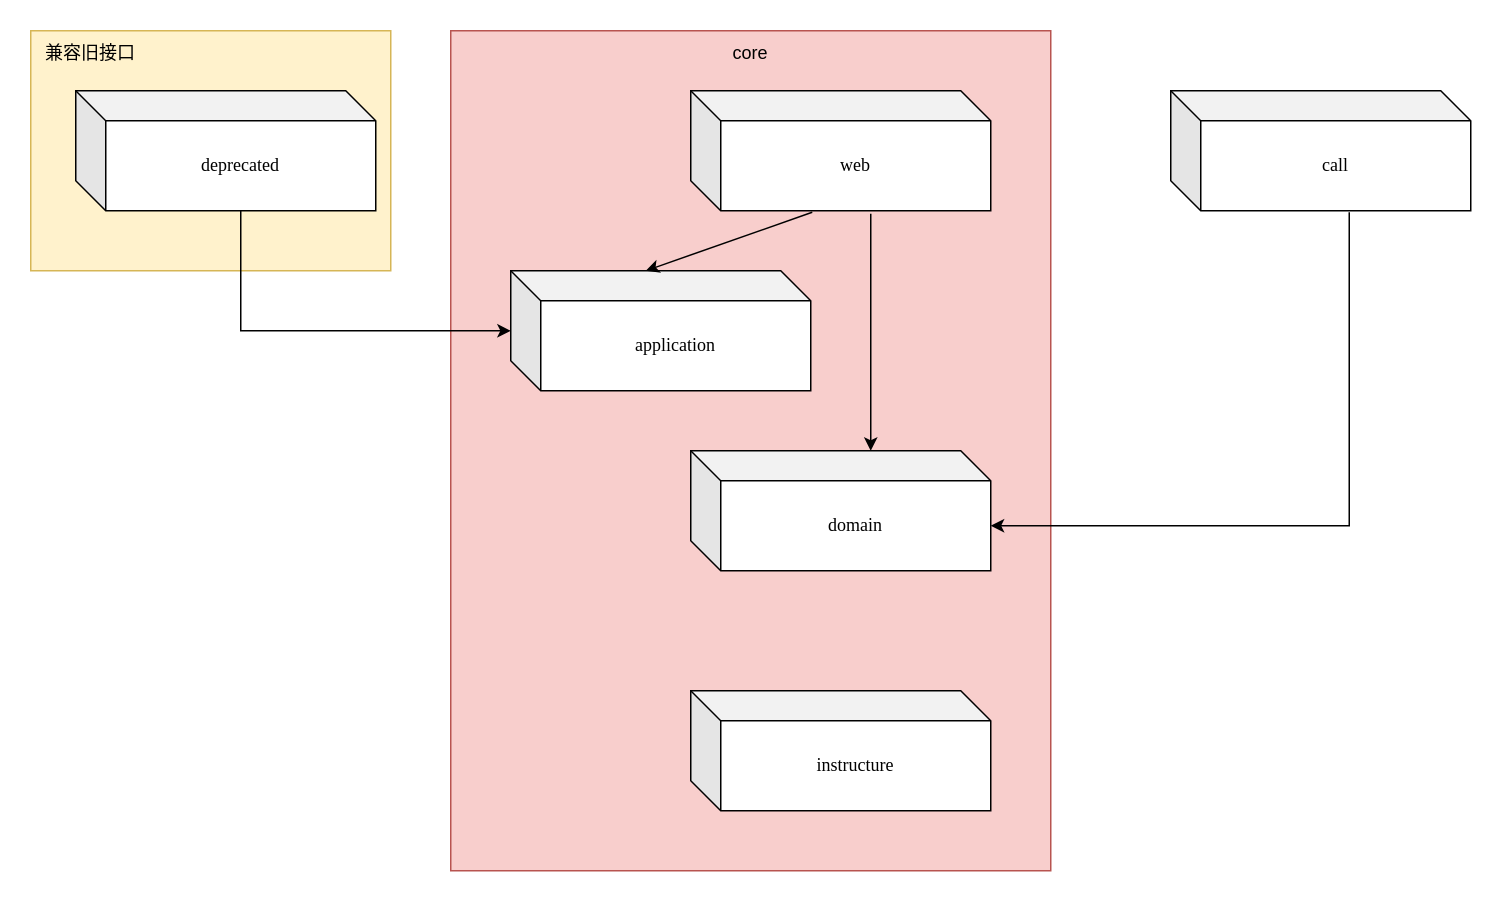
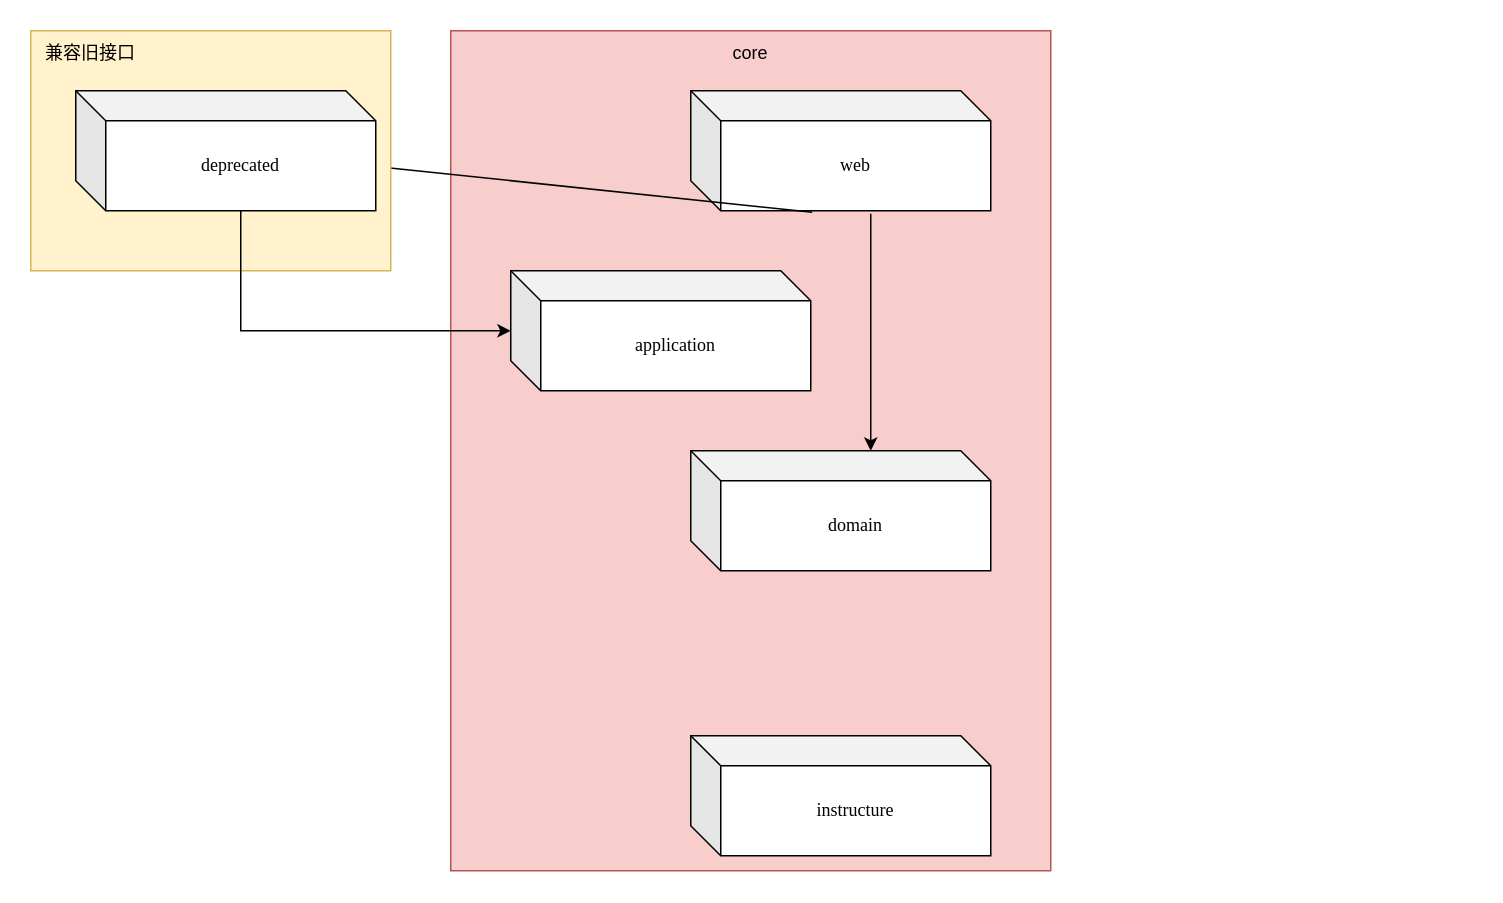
- <mxCell id="13" value="call" style="shape=cube;whiteSpace=wrap;html=1;boundedLbl=1;backgroundOutline=1;darkOpacity=0.05;darkOpacity2=0.1;shadow=0;fontFamily=Comic Sans MS;" vertex="1" parent="1"><mxGeometry x="780" y="60" width="200" height="80" as="geometry" /></mxCell>
- <mxCell id="7" style="rounded=0;orthogonalLoop=1;jettySize=auto;html=1;exitX=0.405;exitY=1.013;exitDx=0;exitDy=0;exitPerimeter=0;entryX=0;entryY=0;entryDx=90;entryDy=0;entryPerimeter=0;" parent="1" source="6" target="3" edge="1"><mxGeometry relative="1" as="geometry"><mxPoint x="700" y="140" as="sourcePoint" /><mxPoint x="680" y="460" as="targetPoint" /></mxGeometry></mxCell>
+ <mxCell id="7" style="rounded=0;orthogonalLoop=1;jettySize=auto;html=1;exitX=0.405;exitY=1.013;exitDx=0;exitDy=0;exitPerimeter=0;" parent="1" source="6" target="10" edge="1"><mxGeometry relative="1" as="geometry"><mxPoint x="700" y="140" as="sourcePoint" /><mxPoint x="680" y="460" as="targetPoint" /></mxGeometry></mxCell>
- <mxCell id="15" style="edgeStyle=orthogonalEdgeStyle;rounded=0;orthogonalLoop=1;jettySize=auto;html=1;entryX=0;entryY=0;entryDx=200;entryDy=50;entryPerimeter=0;exitX=0.595;exitY=1.013;exitDx=0;exitDy=0;exitPerimeter=0;" edge="1" parent="1" source="13" target="4"><mxGeometry relative="1" as="geometry" /></mxCell>
- <mxCell id="5" value="instructure" style="shape=cube;whiteSpace=wrap;html=1;boundedLbl=1;backgroundOutline=1;darkOpacity=0.05;darkOpacity2=0.1;shadow=0;fontFamily=Comic Sans MS;" parent="1" vertex="1"><mxGeometry x="460" y="460" width="200" height="80" as="geometry" /></mxCell>
+ <mxCell id="5" value="instructure" style="shape=cube;whiteSpace=wrap;html=1;boundedLbl=1;backgroundOutline=1;darkOpacity=0.05;darkOpacity2=0.1;shadow=0;fontFamily=Comic Sans MS;" parent="1" vertex="1"><mxGeometry x="460" y="490" width="200" height="80" as="geometry" /></mxCell>
